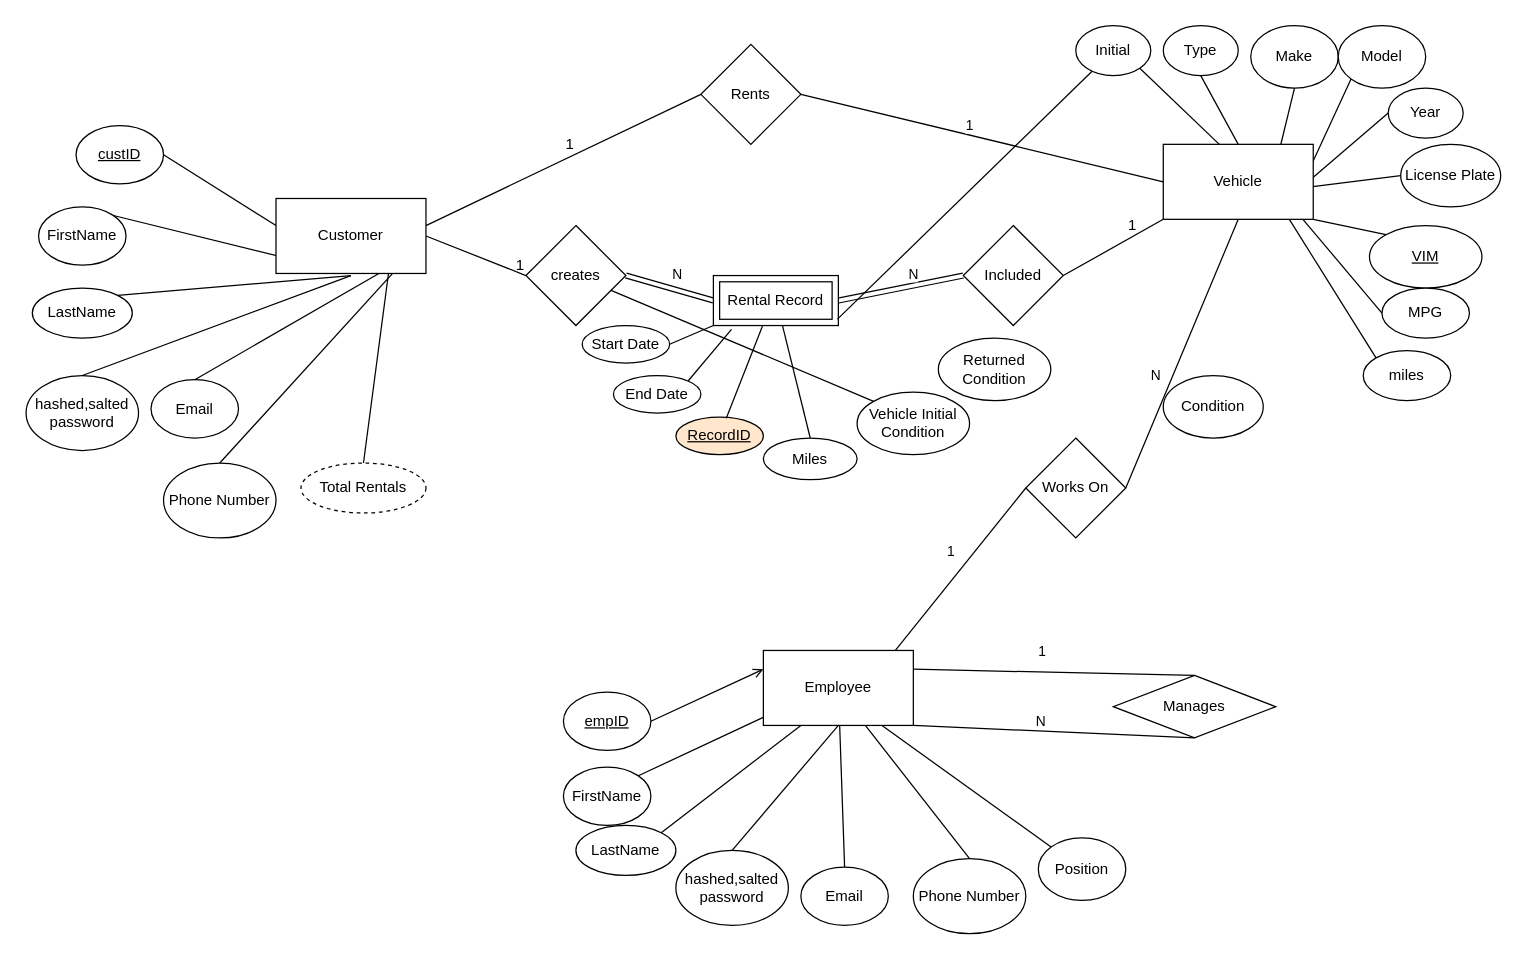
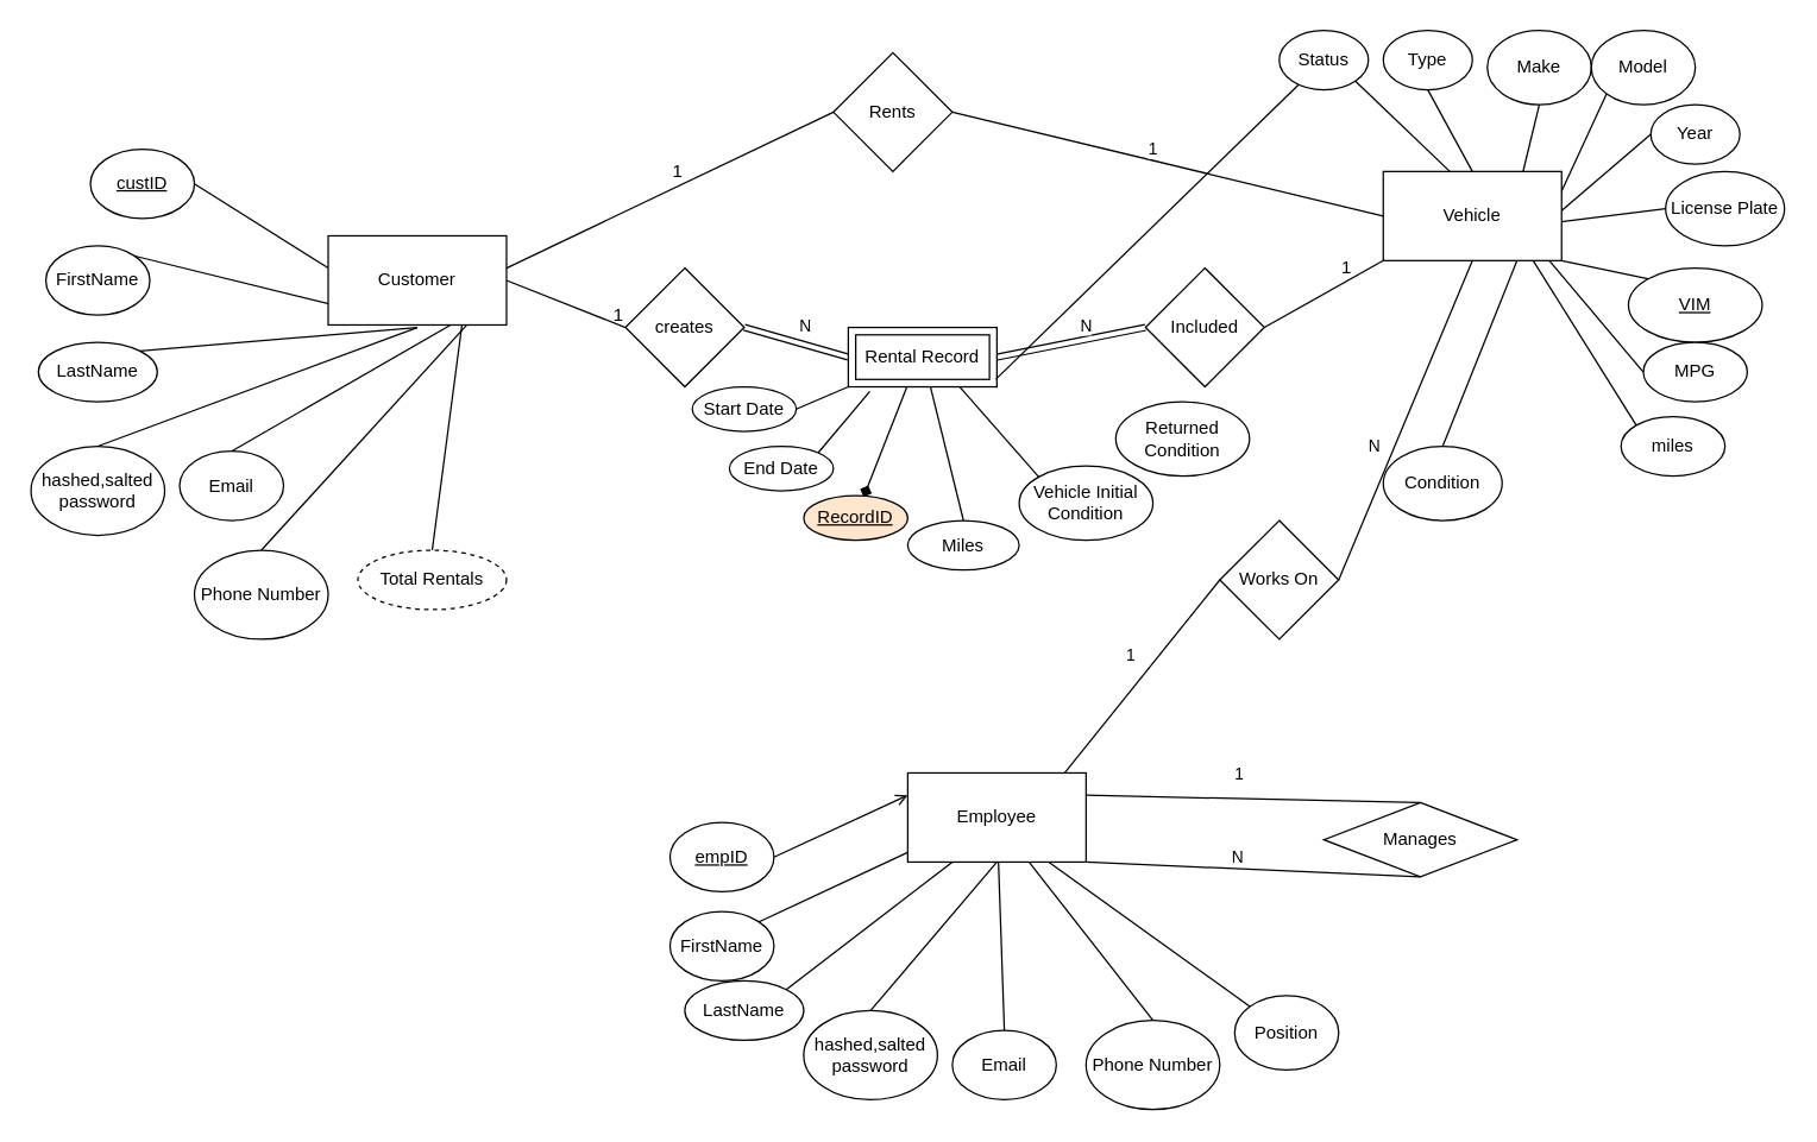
- <mxCell id="17" value="Initial" style="ellipse;whiteSpace=wrap;html=1;" vertex="1" parent="1"><mxGeometry x="860" y="20" width="60" height="40" as="geometry" /></mxCell>
+ <mxCell id="17" value="Status" style="ellipse;whiteSpace=wrap;html=1;" vertex="1" parent="1"><mxGeometry x="860" y="20" width="60" height="40" as="geometry" /></mxCell>
+ <mxCell id="20" value="" style="endArrow=none;html=1;rounded=0;entryX=0.5;entryY=0;entryDx=0;entryDy=0;exitX=0.75;exitY=1;exitDx=0;exitDy=0;" edge="1" parent="1" target="14" source="64"><mxGeometry width="50" height="50" relative="1" as="geometry"><mxPoint x="1022.426" y="178.284" as="sourcePoint" /><mxPoint x="1125" y="270" as="targetPoint" /></mxGeometry></mxCell>
- <mxCell id="89" value="" style="endArrow=none;html=1;rounded=0;exitX=0;exitY=0;exitDx=0;exitDy=0;" edge="1" parent="1" source="83" target="65"><mxGeometry width="50" height="50" relative="1" as="geometry"><mxPoint x="680" y="310" as="sourcePoint" /><mxPoint x="730" y="260" as="targetPoint" /></mxGeometry></mxCell>
+ <mxCell id="89" value="" style="endArrow=none;html=1;rounded=0;exitX=0;exitY=0;exitDx=0;exitDy=0;entryX=0.75;entryY=1;entryDx=0;entryDy=0;" edge="1" parent="1" source="83" target="71"><mxGeometry width="50" height="50" relative="1" as="geometry"><mxPoint x="680" y="310" as="sourcePoint" /><mxPoint x="730" y="260" as="targetPoint" /></mxGeometry></mxCell>
- <mxCell id="87" value="" style="endArrow=none;html=1;rounded=0;exitX=0.393;exitY=1.009;exitDx=0;exitDy=0;entryX=0.576;entryY=0.028;entryDx=0;entryDy=0;entryPerimeter=0;exitPerimeter=0;" edge="1" parent="1" source="71" target="81"><mxGeometry width="50" height="50" relative="1" as="geometry"><mxPoint x="595" y="273" as="sourcePoint" /><mxPoint x="560" y="315" as="targetPoint" /></mxGeometry></mxCell>
+ <mxCell id="87" value="" style="endArrow=diamond;html=1;rounded=0;exitX=0.393;exitY=1.009;exitDx=0;exitDy=0;entryX=0.576;entryY=0.028;entryDx=0;entryDy=0;entryPerimeter=0;exitPerimeter=0;" edge="1" parent="1" source="71" target="81"><mxGeometry width="50" height="50" relative="1" as="geometry"><mxPoint x="595" y="273" as="sourcePoint" /><mxPoint x="560" y="315" as="targetPoint" /></mxGeometry></mxCell>
